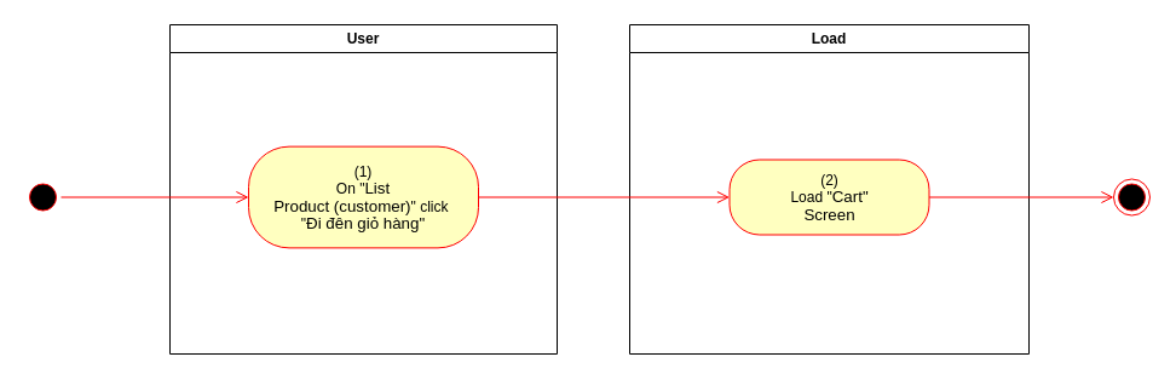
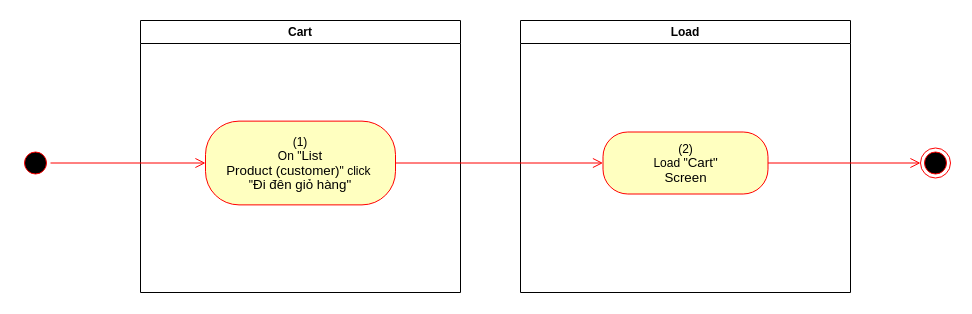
- <mxCell id="2" value="User" style="swimlane;whiteSpace=wrap" vertex="1" parent="1"><mxGeometry x="140" y="20" width="320" height="272" as="geometry"><mxRectangle x="120" y="128" width="60" height="23" as="alternateBounds" /></mxGeometry></mxCell>
+ <mxCell id="2" value="Cart" style="swimlane;whiteSpace=wrap" vertex="1" parent="1"><mxGeometry x="140" y="20" width="320" height="272" as="geometry"><mxRectangle x="120" y="128" width="60" height="23" as="alternateBounds" /></mxGeometry></mxCell>
